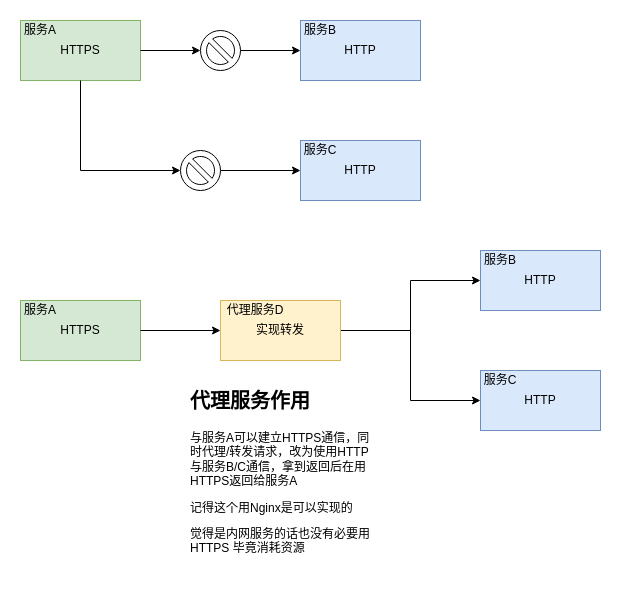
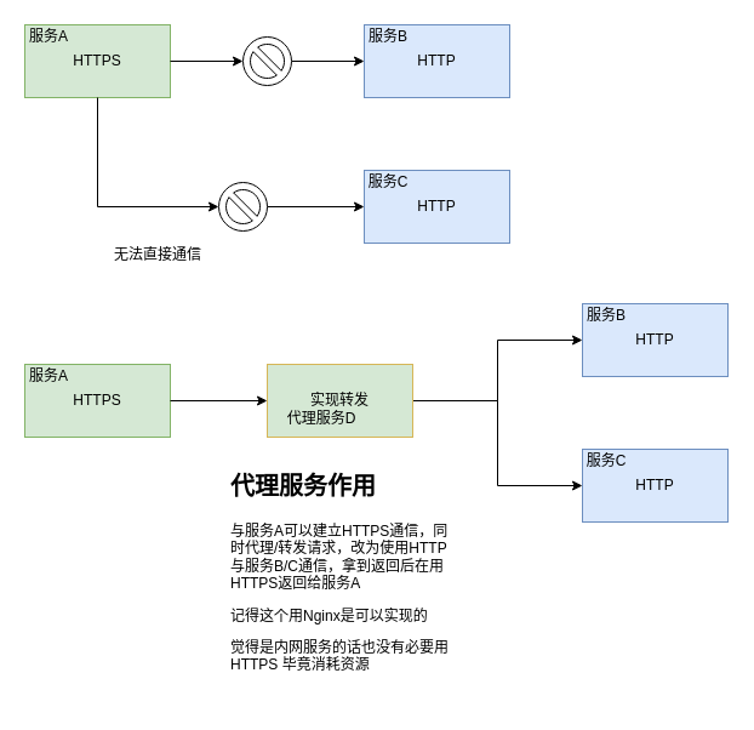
+ <mxCell id="26" value="无法直接通信" style="text;html=1;strokeColor=none;fillColor=none;align=center;verticalAlign=middle;whiteSpace=wrap;rounded=0;" vertex="1" parent="1"><mxGeometry x="80" y="200" width="100" height="20" as="geometry" /></mxCell>
- <mxCell id="24" value="代理服务D" style="text;html=1;strokeColor=none;fillColor=none;align=center;verticalAlign=middle;whiteSpace=wrap;rounded=0;" vertex="1" parent="1"><mxGeometry x="220" y="300" width="70" height="20" as="geometry" /></mxCell>
+ <mxCell id="24" value="代理服务D" style="text;html=1;strokeColor=none;fillColor=none;align=center;verticalAlign=middle;whiteSpace=wrap;rounded=0;" vertex="1" parent="1"><mxGeometry x="230" y="335" width="70" height="20" as="geometry" /></mxCell>
- <mxCell id="23" value="实现转发" style="rounded=0;whiteSpace=wrap;html=1;fillColor=#fff2cc;strokeColor=#d6b656;" vertex="1" parent="1"><mxGeometry x="220" y="300" width="120" height="60" as="geometry" /></mxCell>
+ <mxCell id="23" value="实现转发" style="rounded=0;whiteSpace=wrap;html=1;fillColor=#d5e8d4;strokeColor=#d6b656;" vertex="1" parent="1"><mxGeometry x="220" y="300" width="120" height="60" as="geometry" /></mxCell>
